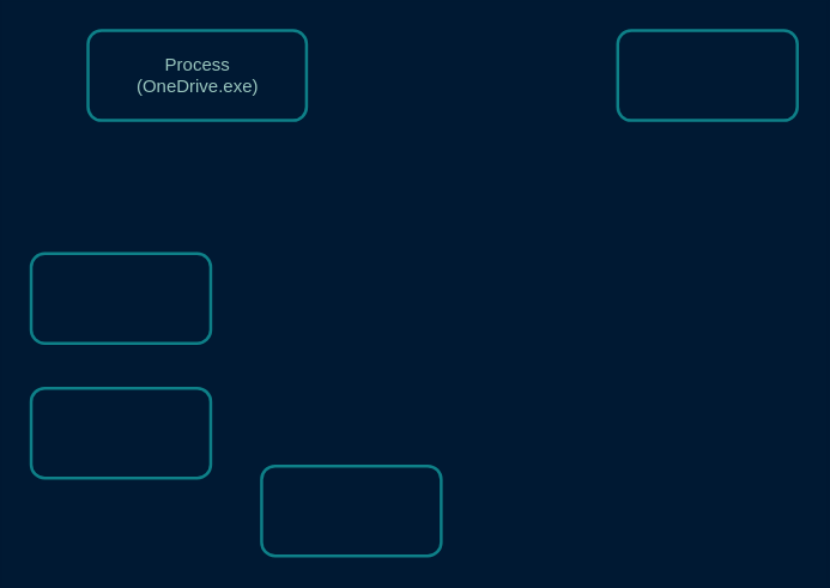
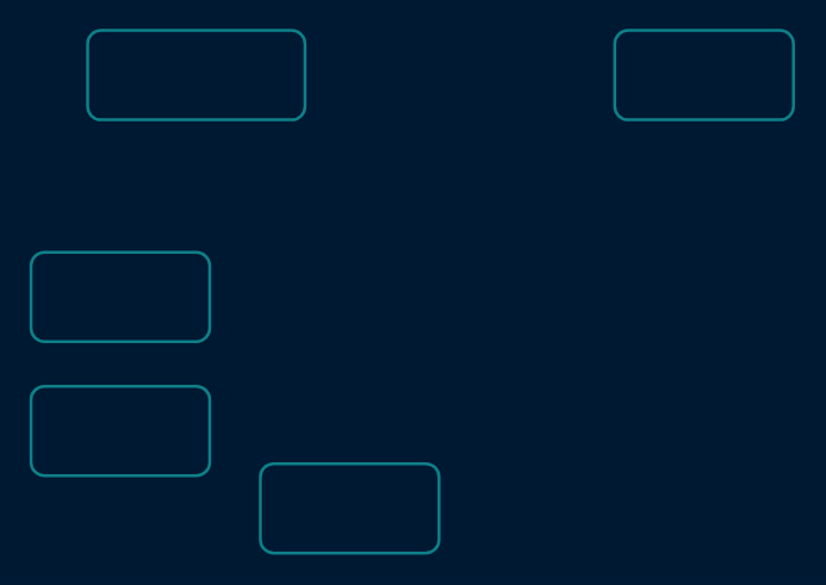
- <mxCell id="7" value="&lt;font color=&quot;#9ac7bf&quot;&gt;Process&lt;br&gt;(OneDrive.exe)&lt;/font&gt;" style="text;html=1;align=center;verticalAlign=middle;whiteSpace=wrap;rounded=0;" vertex="1" parent="1"><mxGeometry x="71" y="35" width="121" height="30" as="geometry" /></mxCell>
